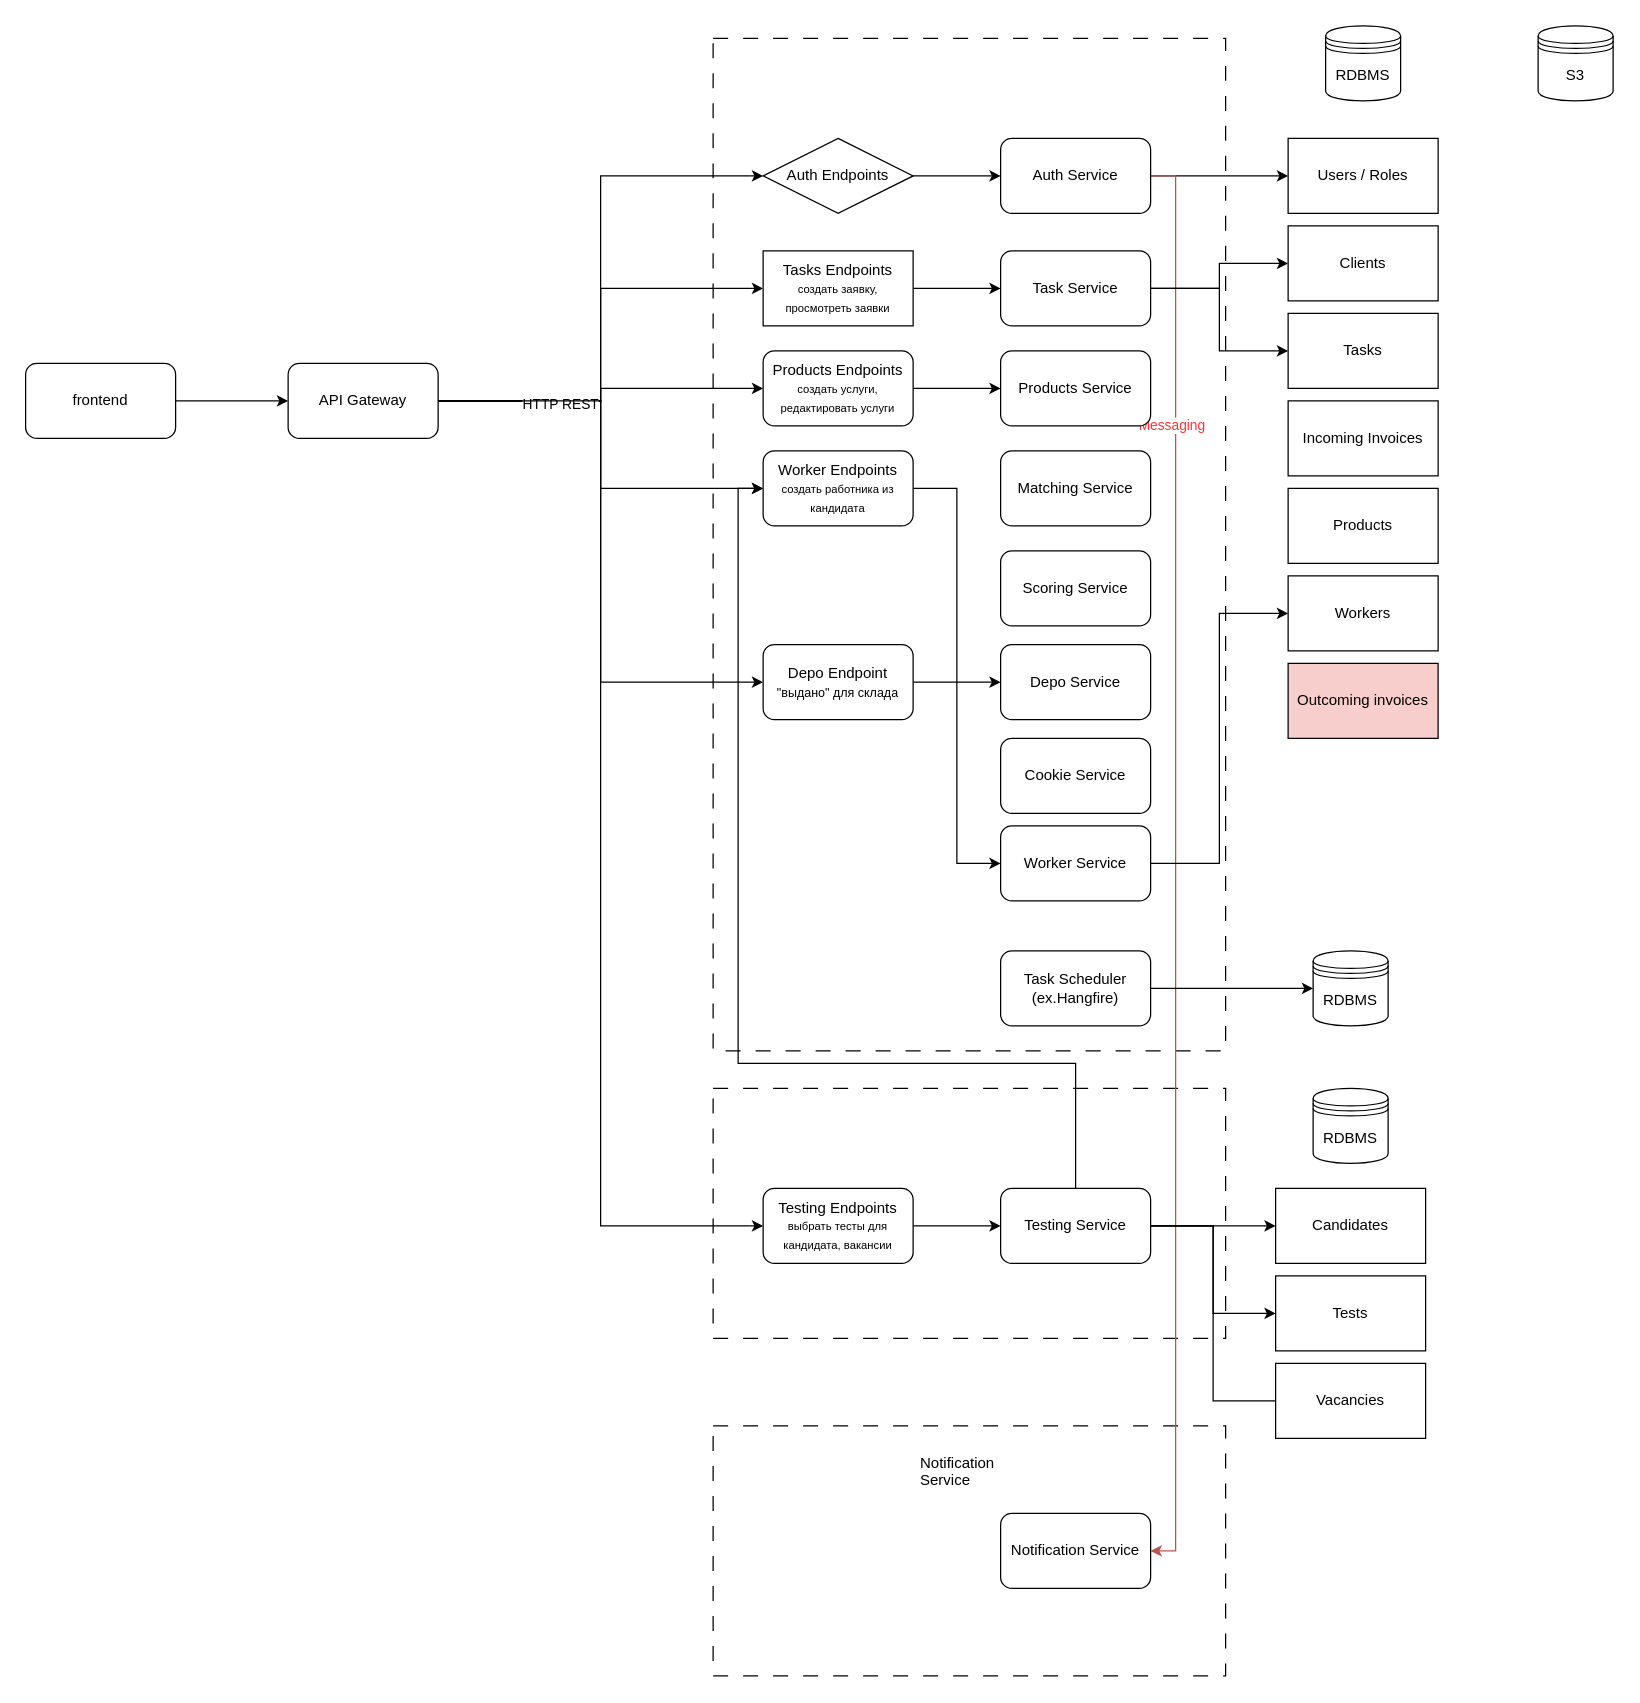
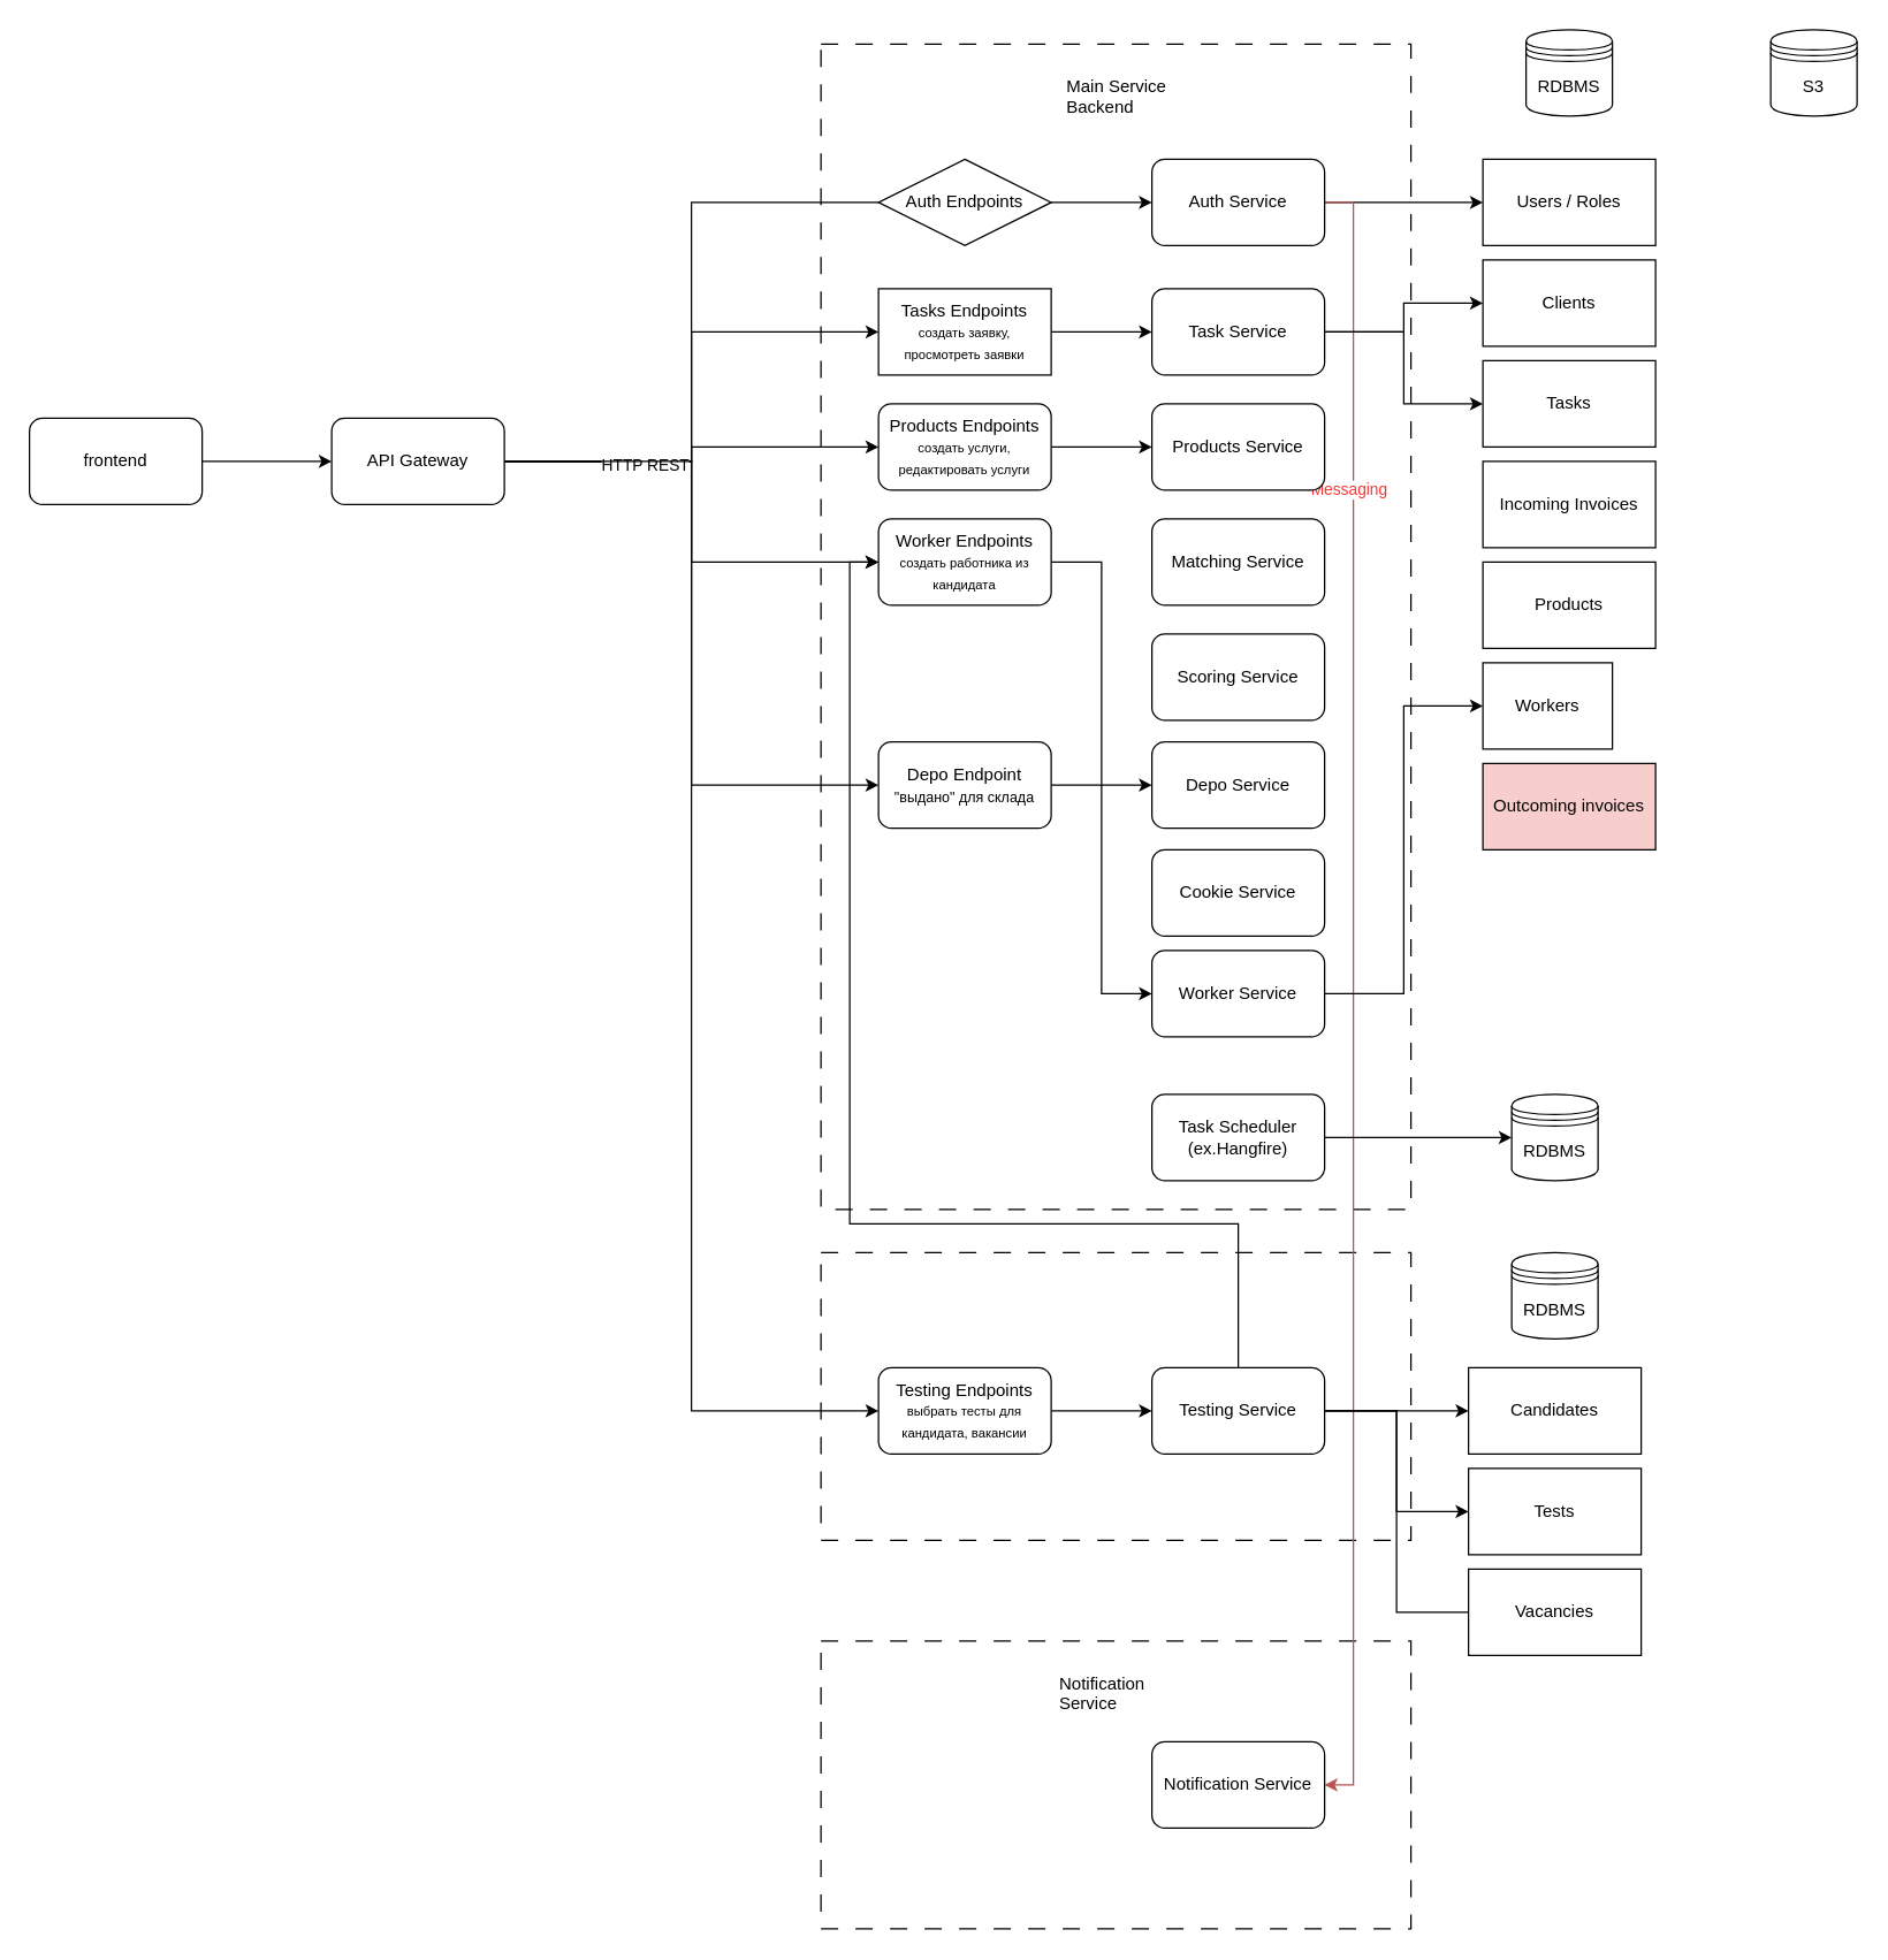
+ <mxCell id="46" value="Main Service Backend" style="text;strokeColor=none;fillColor=none;align=left;verticalAlign=middle;spacingLeft=4;spacingRight=4;overflow=hidden;points=[[0,0.5],[1,0.5]];portConstraint=eastwest;rotatable=0;whiteSpace=wrap;html=1;" vertex="1" parent="1"><mxGeometry x="735" y="50" width="80" height="30" as="geometry" /></mxCell>
- <mxCell id="53" style="edgeStyle=orthogonalEdgeStyle;rounded=0;orthogonalLoop=1;jettySize=auto;html=1;exitX=1;exitY=0.5;exitDx=0;exitDy=0;entryX=0;entryY=0.5;entryDx=0;entryDy=0;" edge="1" parent="1" source="60" target="6"><mxGeometry relative="1" as="geometry" /></mxCell>
+ <mxCell id="53" style="edgeStyle=orthogonalEdgeStyle;rounded=0;orthogonalLoop=1;jettySize=auto;html=1;exitX=1;exitY=0.5;exitDx=0;exitDy=0;entryX=0;entryY=0.5;entryDx=0;entryDy=0;endArrow=none;" edge="1" parent="1" source="60" target="6"><mxGeometry relative="1" as="geometry" /></mxCell>
- <mxCell id="22" value="Workers&lt;br&gt;" style="rounded=0;whiteSpace=wrap;html=1;" vertex="1" parent="1"><mxGeometry x="1030" y="460" width="120" height="60" as="geometry" /></mxCell>
+ <mxCell id="22" value="Workers&lt;br&gt;" style="rounded=0;whiteSpace=wrap;html=1;" vertex="1" parent="1"><mxGeometry x="1030" y="460" width="90" height="60" as="geometry" /></mxCell>
